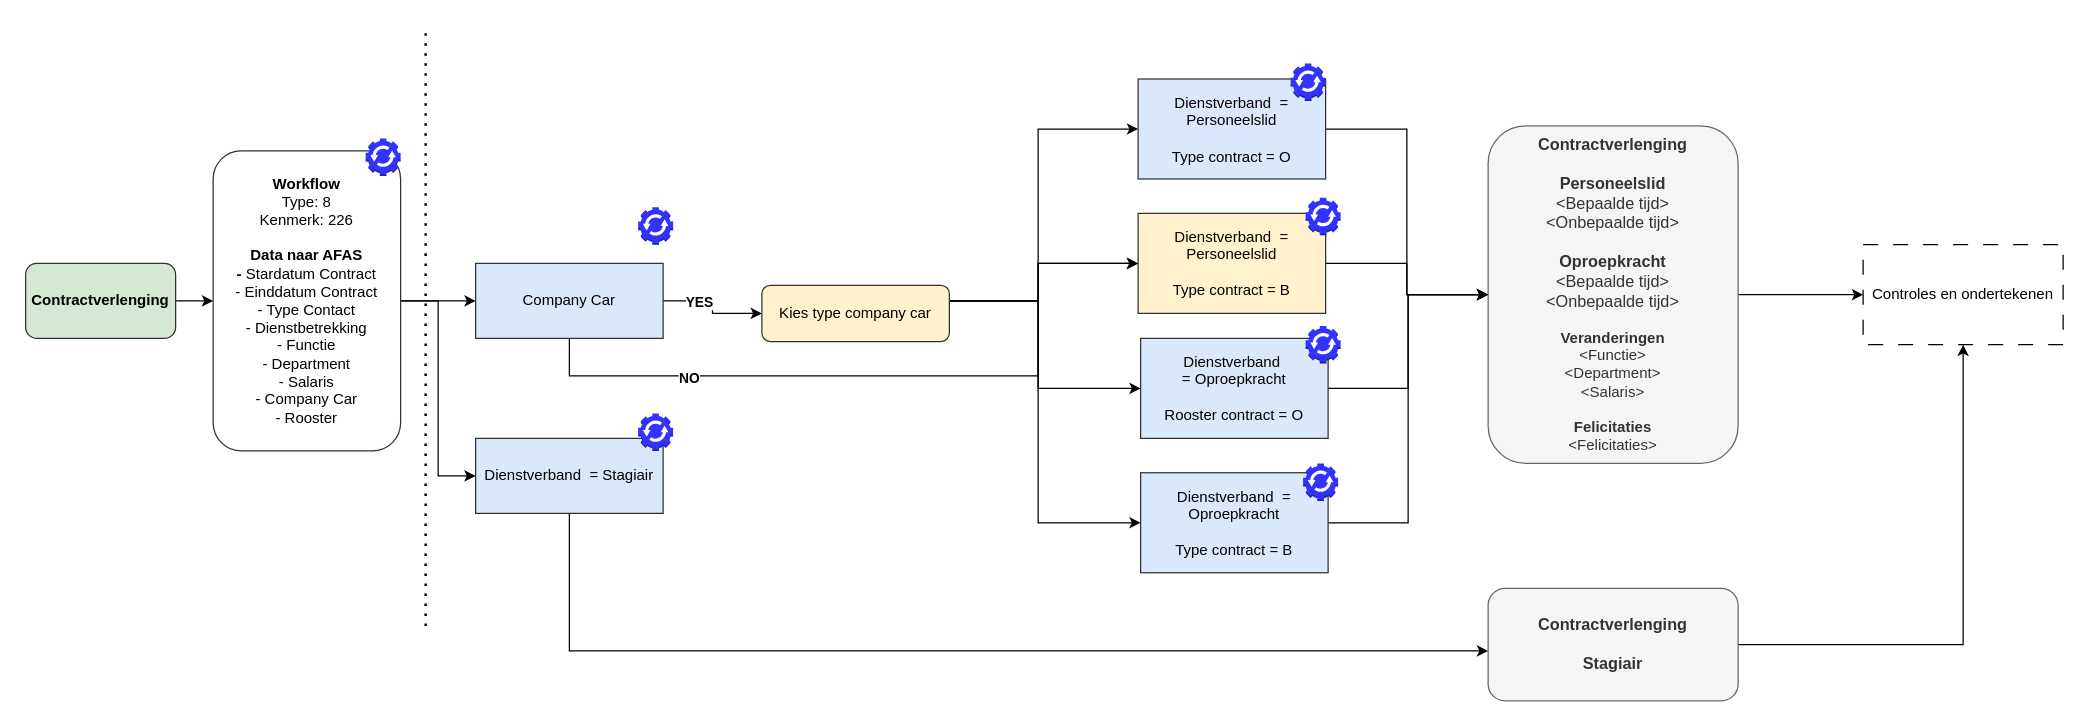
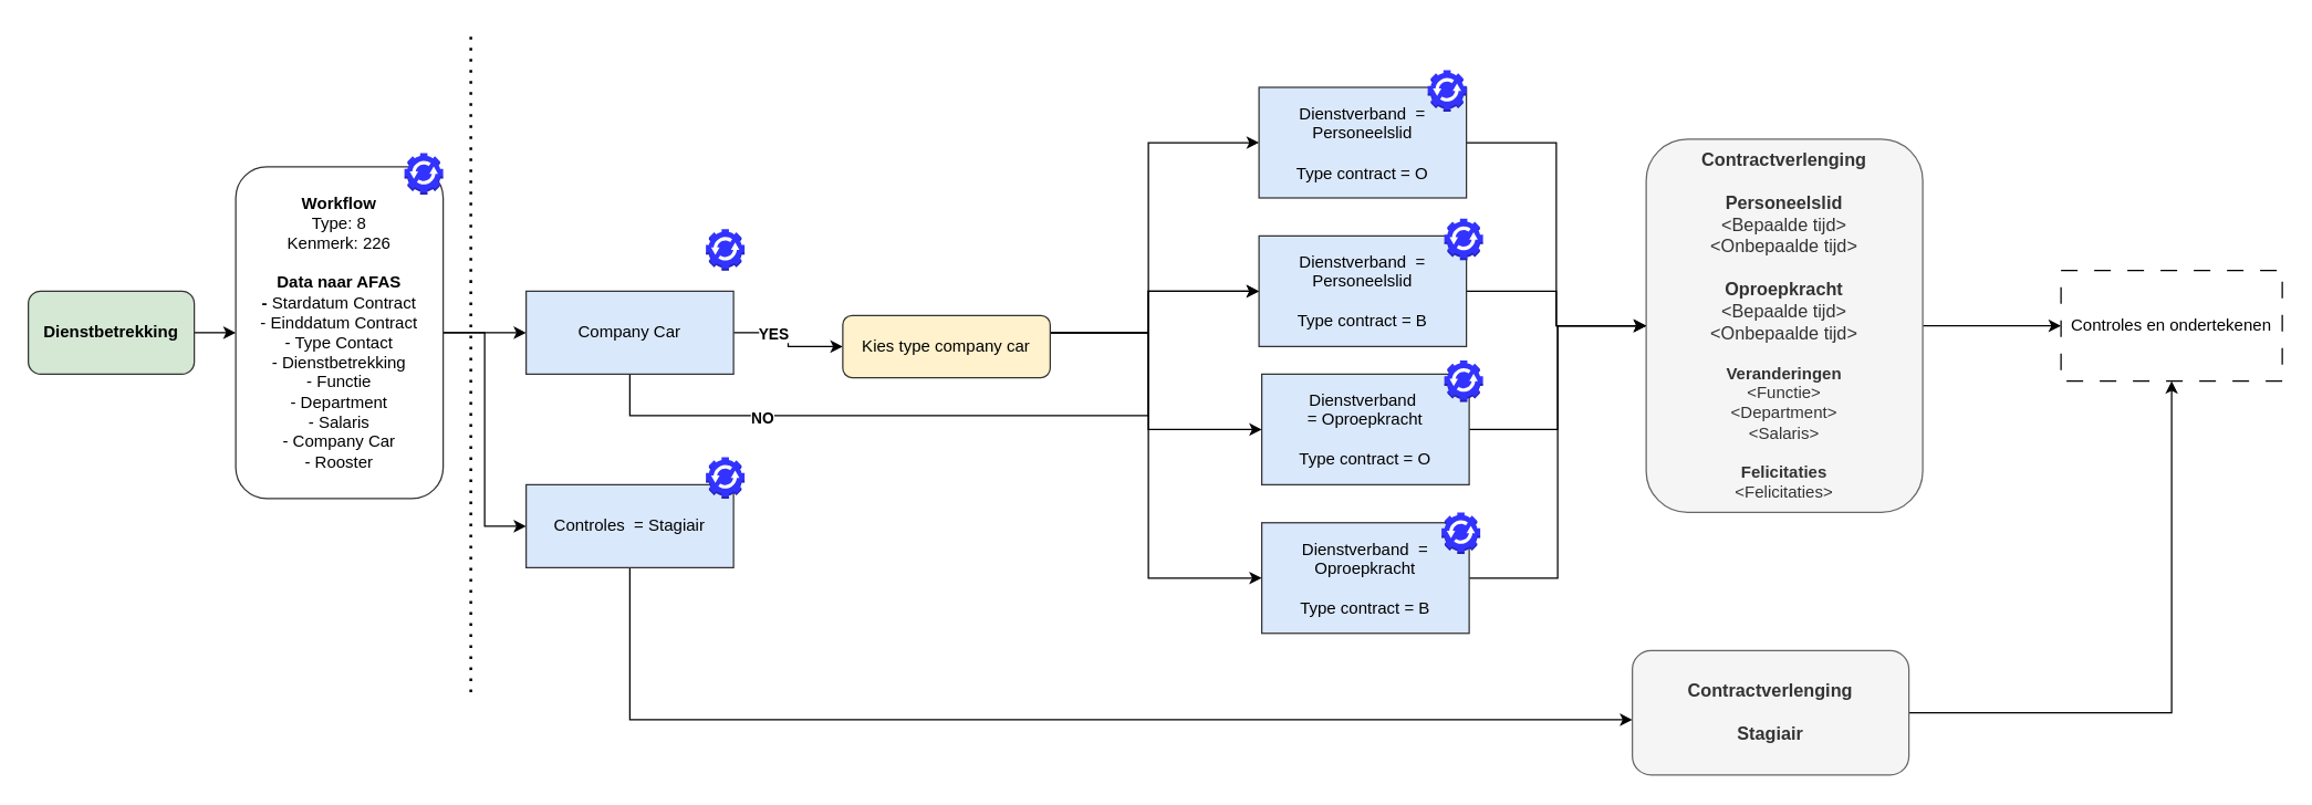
- <mxCell id="16" value="&lt;div&gt;&lt;span style=&quot;background-color: initial;&quot;&gt;Dienstverband&amp;nbsp; = Personeelslid&lt;/span&gt;&lt;br&gt;&lt;/div&gt;&lt;div&gt;&lt;span style=&quot;background-color: initial;&quot;&gt;&lt;br&gt;&lt;/span&gt;&lt;/div&gt;&lt;div&gt;&lt;span style=&quot;background-color: initial;&quot;&gt;Type contract = B&lt;/span&gt;&lt;/div&gt;" style="rounded=0;whiteSpace=wrap;html=1;fillColor=#fff2cc;strokeColor=#333333;" parent="1" vertex="1"><mxGeometry x="910" y="170" width="150" height="80" as="geometry" /></mxCell>
+ <mxCell id="16" value="&lt;div&gt;&lt;span style=&quot;background-color: initial;&quot;&gt;Dienstverband&amp;nbsp; = Personeelslid&lt;/span&gt;&lt;br&gt;&lt;/div&gt;&lt;div&gt;&lt;span style=&quot;background-color: initial;&quot;&gt;&lt;br&gt;&lt;/span&gt;&lt;/div&gt;&lt;div&gt;&lt;span style=&quot;background-color: initial;&quot;&gt;Type contract = B&lt;/span&gt;&lt;/div&gt;" style="rounded=0;whiteSpace=wrap;html=1;fillColor=#dae8fc;strokeColor=#333333;" parent="1" vertex="1"><mxGeometry x="910" y="170" width="150" height="80" as="geometry" /></mxCell>
- <mxCell id="3" value="&lt;div&gt;&lt;b&gt;Contractverlenging&lt;/b&gt;&lt;/div&gt;" style="rounded=1;whiteSpace=wrap;html=1;strokeColor=#333333;align=center;fillColor=#d5e8d4;" parent="1" vertex="1"><mxGeometry x="20" y="210" width="120" height="60" as="geometry" /></mxCell>
+ <mxCell id="3" value="&lt;div&gt;&lt;b&gt;Dienstbetrekking&lt;/b&gt;&lt;/div&gt;" style="rounded=1;whiteSpace=wrap;html=1;strokeColor=#333333;align=center;fillColor=#d5e8d4;" parent="1" vertex="1"><mxGeometry x="20" y="210" width="120" height="60" as="geometry" /></mxCell>
- <mxCell id="19" value="&lt;div&gt;&lt;span style=&quot;background-color: initial;&quot;&gt;Dienstverband&amp;nbsp; =&amp;nbsp;&lt;/span&gt;&lt;span style=&quot;background-color: initial;&quot;&gt;Oproepkracht&lt;/span&gt;&lt;br&gt;&lt;/div&gt;&lt;div&gt;&lt;span style=&quot;background-color: initial;&quot;&gt;&lt;br&gt;&lt;/span&gt;&lt;/div&gt;&lt;div&gt;&lt;span style=&quot;background-color: initial;&quot;&gt;Rooster contract = O&lt;/span&gt;&lt;/div&gt;" style="rounded=0;whiteSpace=wrap;html=1;fillColor=#dae8fc;strokeColor=#333333;" parent="1" vertex="1"><mxGeometry x="912" y="270" width="150" height="80" as="geometry" /></mxCell>
+ <mxCell id="19" value="&lt;div&gt;&lt;span style=&quot;background-color: initial;&quot;&gt;Dienstverband&amp;nbsp; =&amp;nbsp;&lt;/span&gt;&lt;span style=&quot;background-color: initial;&quot;&gt;Oproepkracht&lt;/span&gt;&lt;br&gt;&lt;/div&gt;&lt;div&gt;&lt;span style=&quot;background-color: initial;&quot;&gt;&lt;br&gt;&lt;/span&gt;&lt;/div&gt;&lt;div&gt;&lt;span style=&quot;background-color: initial;&quot;&gt;Type contract = O&lt;/span&gt;&lt;/div&gt;" style="rounded=0;whiteSpace=wrap;html=1;fillColor=#dae8fc;strokeColor=#333333;" parent="1" vertex="1"><mxGeometry x="912" y="270" width="150" height="80" as="geometry" /></mxCell>
- <mxCell id="35" value="&lt;div&gt;&lt;span style=&quot;background-color: initial;&quot;&gt;Dienstverband&amp;nbsp; = Stagiair&lt;br&gt;&lt;/span&gt;&lt;/div&gt;" style="rounded=0;whiteSpace=wrap;html=1;fillColor=#dae8fc;strokeColor=#333333;" parent="1" vertex="1"><mxGeometry x="380" y="350" width="150" height="60" as="geometry" /></mxCell>
+ <mxCell id="35" value="&lt;div&gt;&lt;span style=&quot;background-color: initial;&quot;&gt;Controles&amp;nbsp; = Stagiair&lt;br&gt;&lt;/span&gt;&lt;/div&gt;" style="rounded=0;whiteSpace=wrap;html=1;fillColor=#dae8fc;strokeColor=#333333;" parent="1" vertex="1"><mxGeometry x="380" y="350" width="150" height="60" as="geometry" /></mxCell>
- <mxCell id="38" value="&lt;span style=&quot;font-size: 13px;&quot;&gt;&lt;b&gt;Contractverlenging&lt;/b&gt;&lt;/span&gt;&lt;br&gt;&lt;div style=&quot;font-size: 13px;&quot;&gt;&lt;b&gt;&lt;br&gt;&lt;/b&gt;&lt;div&gt;&lt;b&gt;Stagiair&lt;br&gt;&lt;/b&gt;&lt;/div&gt;&lt;/div&gt;" style="rounded=1;whiteSpace=wrap;html=1;fillColor=#f5f5f5;strokeColor=#666666;fontColor=#333333;" parent="1" vertex="1"><mxGeometry x="1190" y="470" width="200" height="90" as="geometry" /></mxCell>
+ <mxCell id="38" value="&lt;span style=&quot;font-size: 13px;&quot;&gt;&lt;b&gt;Contractverlenging&lt;/b&gt;&lt;/span&gt;&lt;br&gt;&lt;div style=&quot;font-size: 13px;&quot;&gt;&lt;b&gt;&lt;br&gt;&lt;/b&gt;&lt;div&gt;&lt;b&gt;Stagiair&lt;br&gt;&lt;/b&gt;&lt;/div&gt;&lt;/div&gt;" style="rounded=1;whiteSpace=wrap;html=1;fillColor=#f5f5f5;strokeColor=#666666;fontColor=#333333;" parent="1" vertex="1"><mxGeometry x="1180" y="470" width="200" height="90" as="geometry" /></mxCell>
